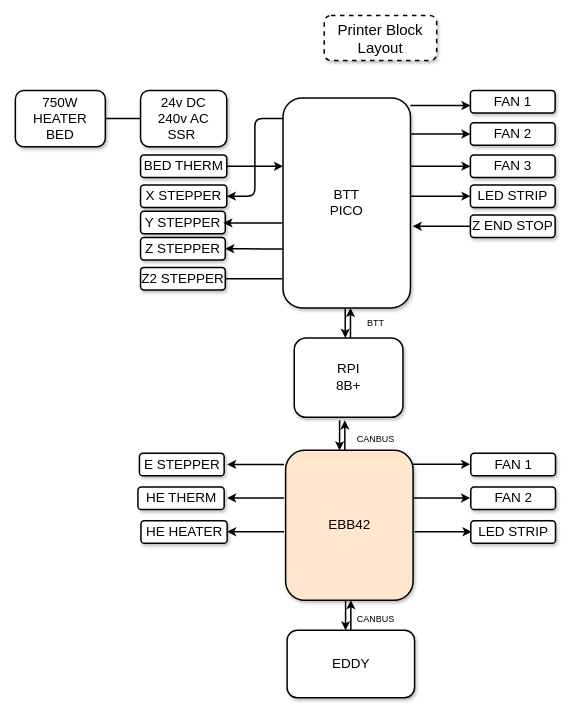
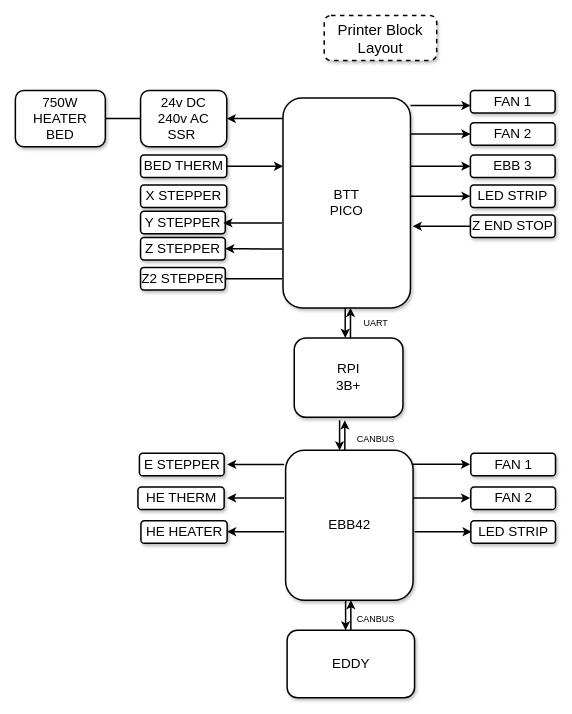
- <mxCell id="7" style="edgeStyle=orthogonalEdgeStyle;rounded=1;orthogonalLoop=1;jettySize=auto;html=1;exitX=0;exitY=0.098;exitDx=0;exitDy=0;exitPerimeter=0;labelBackgroundColor=none;fontColor=default;strokeWidth=2;" parent="1" source="10" target="25" edge="1"><mxGeometry relative="1" as="geometry" /></mxCell>
+ <mxCell id="7" style="edgeStyle=orthogonalEdgeStyle;rounded=1;orthogonalLoop=1;jettySize=auto;html=1;exitX=0;exitY=0.098;exitDx=0;exitDy=0;entryX=1;entryY=0.5;entryDx=0;entryDy=0;exitPerimeter=0;labelBackgroundColor=none;fontColor=default;strokeWidth=2;" parent="1" source="10" target="16" edge="1"><mxGeometry relative="1" as="geometry" /></mxCell>
- <mxCell id="21" value="FAN 3" style="whiteSpace=wrap;html=1;shadow=1;fontSize=18;rounded=1;labelBackgroundColor=none;strokeWidth=2;" parent="1" vertex="1"><mxGeometry x="627" y="206" width="113" height="30" as="geometry" /></mxCell>
+ <mxCell id="21" value="EBB 3" style="whiteSpace=wrap;html=1;shadow=1;fontSize=18;rounded=1;labelBackgroundColor=none;strokeWidth=2;" parent="1" vertex="1"><mxGeometry x="627" y="206" width="113" height="30" as="geometry" /></mxCell>
- <mxCell id="31" value="BTT" style="text;html=1;align=center;verticalAlign=middle;whiteSpace=wrap;rounded=1;labelBackgroundColor=none;strokeWidth=2;" parent="1" vertex="1"><mxGeometry x="470.5" y="416" width="60" height="30" as="geometry" /></mxCell>
+ <mxCell id="31" value="UART" style="text;html=1;align=center;verticalAlign=middle;whiteSpace=wrap;rounded=1;labelBackgroundColor=none;strokeWidth=2;" parent="1" vertex="1"><mxGeometry x="470.5" y="416" width="60" height="30" as="geometry" /></mxCell>
- <mxCell id="30" value="RPI&lt;div&gt;8B+&lt;/div&gt;" style="whiteSpace=wrap;html=1;shadow=1;fontSize=18;rounded=1;labelBackgroundColor=none;strokeWidth=2;" parent="1" vertex="1"><mxGeometry x="392" y="450" width="145" height="106" as="geometry" /></mxCell>
+ <mxCell id="30" value="RPI&lt;div&gt;3B+&lt;/div&gt;" style="whiteSpace=wrap;html=1;shadow=1;fontSize=18;rounded=1;labelBackgroundColor=none;strokeWidth=2;" parent="1" vertex="1"><mxGeometry x="392" y="450" width="145" height="106" as="geometry" /></mxCell>
- <mxCell id="18" value="EBB42" style="whiteSpace=wrap;html=1;shadow=1;fontSize=18;rounded=1;labelBackgroundColor=none;strokeWidth=2;fillColor=#ffe6cc;" parent="1" vertex="1"><mxGeometry x="380.5" y="600" width="170" height="200" as="geometry" /></mxCell>
+ <mxCell id="18" value="EBB42" style="whiteSpace=wrap;html=1;shadow=1;fontSize=18;rounded=1;labelBackgroundColor=none;strokeWidth=2;" parent="1" vertex="1"><mxGeometry x="380.5" y="600" width="170" height="200" as="geometry" /></mxCell>
